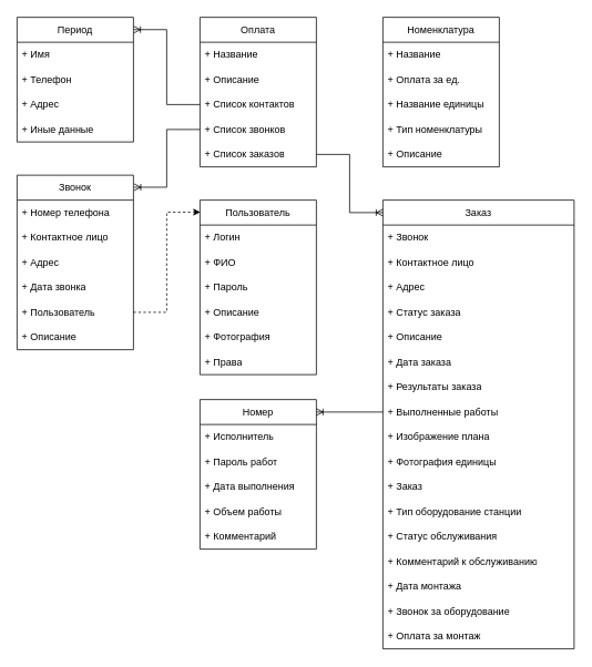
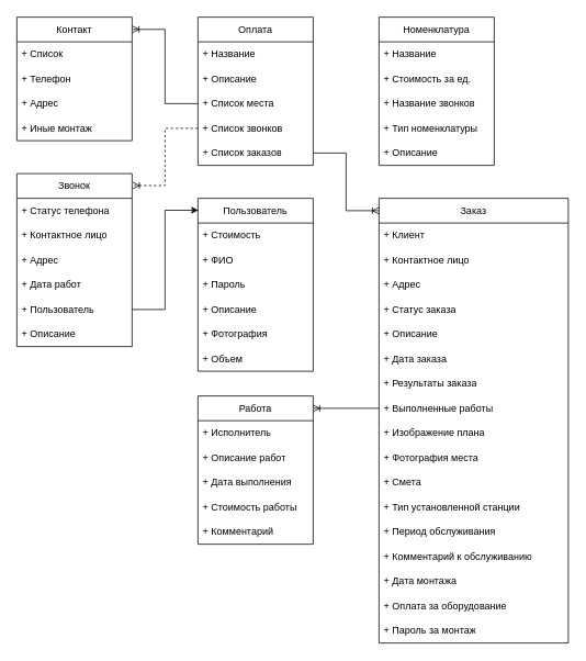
- <mxCell id="15" value="Период" style="swimlane;fontStyle=0;childLayout=stackLayout;horizontal=1;startSize=30;horizontalStack=0;resizeParent=1;resizeParentMax=0;resizeLast=0;collapsible=1;marginBottom=0;whiteSpace=wrap;html=1;" parent="1" vertex="1"><mxGeometry x="20" y="20" width="140" height="150" as="geometry" /></mxCell>
+ <mxCell id="15" value="Контакт" style="swimlane;fontStyle=0;childLayout=stackLayout;horizontal=1;startSize=30;horizontalStack=0;resizeParent=1;resizeParentMax=0;resizeLast=0;collapsible=1;marginBottom=0;whiteSpace=wrap;html=1;" parent="1" vertex="1"><mxGeometry x="20" y="20" width="140" height="150" as="geometry" /></mxCell>
- <mxCell id="16" value="+ Имя" style="text;strokeColor=none;fillColor=none;align=left;verticalAlign=middle;spacingLeft=4;spacingRight=4;overflow=hidden;points=[[0,0.5],[1,0.5]];portConstraint=eastwest;rotatable=0;whiteSpace=wrap;html=1;" parent="15" vertex="1"><mxGeometry y="30" width="140" height="30" as="geometry" /></mxCell>
+ <mxCell id="16" value="+ Список" style="text;strokeColor=none;fillColor=none;align=left;verticalAlign=middle;spacingLeft=4;spacingRight=4;overflow=hidden;points=[[0,0.5],[1,0.5]];portConstraint=eastwest;rotatable=0;whiteSpace=wrap;html=1;" parent="15" vertex="1"><mxGeometry y="30" width="140" height="30" as="geometry" /></mxCell>
- <mxCell id="22" value="+ Оплата за ед." style="text;strokeColor=none;fillColor=none;align=left;verticalAlign=middle;spacingLeft=4;spacingRight=4;overflow=hidden;points=[[0,0.5],[1,0.5]];portConstraint=eastwest;rotatable=0;whiteSpace=wrap;html=1;" parent="20" vertex="1"><mxGeometry y="60" width="140" height="30" as="geometry" /></mxCell>
+ <mxCell id="22" value="+ Стоимость за ед." style="text;strokeColor=none;fillColor=none;align=left;verticalAlign=middle;spacingLeft=4;spacingRight=4;overflow=hidden;points=[[0,0.5],[1,0.5]];portConstraint=eastwest;rotatable=0;whiteSpace=wrap;html=1;" parent="20" vertex="1"><mxGeometry y="60" width="140" height="30" as="geometry" /></mxCell>
- <mxCell id="12" value="+ Список контактов" style="text;strokeColor=none;fillColor=none;align=left;verticalAlign=middle;spacingLeft=4;spacingRight=4;overflow=hidden;points=[[0,0.5],[1,0.5]];portConstraint=eastwest;rotatable=0;whiteSpace=wrap;html=1;" parent="9" vertex="1"><mxGeometry y="90" width="140" height="30" as="geometry" /></mxCell>
+ <mxCell id="12" value="+ Список места" style="text;strokeColor=none;fillColor=none;align=left;verticalAlign=middle;spacingLeft=4;spacingRight=4;overflow=hidden;points=[[0,0.5],[1,0.5]];portConstraint=eastwest;rotatable=0;whiteSpace=wrap;html=1;" parent="9" vertex="1"><mxGeometry y="90" width="140" height="30" as="geometry" /></mxCell>
- <mxCell id="23" value="+ Название единицы" style="text;strokeColor=none;fillColor=none;align=left;verticalAlign=middle;spacingLeft=4;spacingRight=4;overflow=hidden;points=[[0,0.5],[1,0.5]];portConstraint=eastwest;rotatable=0;whiteSpace=wrap;html=1;" parent="20" vertex="1"><mxGeometry y="90" width="140" height="30" as="geometry" /></mxCell>
+ <mxCell id="23" value="+ Название звонков" style="text;strokeColor=none;fillColor=none;align=left;verticalAlign=middle;spacingLeft=4;spacingRight=4;overflow=hidden;points=[[0,0.5],[1,0.5]];portConstraint=eastwest;rotatable=0;whiteSpace=wrap;html=1;" parent="20" vertex="1"><mxGeometry y="90" width="140" height="30" as="geometry" /></mxCell>
- <mxCell id="19" value="+ Иные данные" style="text;strokeColor=none;fillColor=none;align=left;verticalAlign=middle;spacingLeft=4;spacingRight=4;overflow=hidden;points=[[0,0.5],[1,0.5]];portConstraint=eastwest;rotatable=0;whiteSpace=wrap;html=1;" parent="15" vertex="1"><mxGeometry y="120" width="140" height="30" as="geometry" /></mxCell>
+ <mxCell id="19" value="+ Иные монтаж" style="text;strokeColor=none;fillColor=none;align=left;verticalAlign=middle;spacingLeft=4;spacingRight=4;overflow=hidden;points=[[0,0.5],[1,0.5]];portConstraint=eastwest;rotatable=0;whiteSpace=wrap;html=1;" parent="15" vertex="1"><mxGeometry y="120" width="140" height="30" as="geometry" /></mxCell>
- <mxCell id="58" value="" style="edgeStyle=elbowEdgeStyle;fontSize=12;html=1;endArrow=ERoneToMany;rounded=0;exitX=0;exitY=0.5;exitDx=0;exitDy=0;entryX=1.006;entryY=0.069;entryDx=0;entryDy=0;entryPerimeter=0;" parent="1" source="13" target="26" edge="1"><mxGeometry width="100" height="100" relative="1" as="geometry"><mxPoint x="330" y="400" as="sourcePoint" /><mxPoint x="220" y="210" as="targetPoint" /></mxGeometry></mxCell>
+ <mxCell id="58" value="" style="edgeStyle=elbowEdgeStyle;fontSize=12;html=1;endArrow=ERoneToMany;rounded=0;exitX=0;exitY=0.5;exitDx=0;exitDy=0;entryX=1.006;entryY=0.069;entryDx=0;entryDy=0;entryPerimeter=0;dashed=1;" parent="1" source="13" target="26" edge="1"><mxGeometry width="100" height="100" relative="1" as="geometry"><mxPoint x="330" y="400" as="sourcePoint" /><mxPoint x="220" y="210" as="targetPoint" /></mxGeometry></mxCell>
- <mxCell id="27" value="+ Номер телефона" style="text;strokeColor=none;fillColor=none;align=left;verticalAlign=middle;spacingLeft=4;spacingRight=4;overflow=hidden;points=[[0,0.5],[1,0.5]];portConstraint=eastwest;rotatable=0;whiteSpace=wrap;html=1;" parent="26" vertex="1"><mxGeometry y="30" width="140" height="30" as="geometry" /></mxCell>
+ <mxCell id="27" value="+ Статус телефона" style="text;strokeColor=none;fillColor=none;align=left;verticalAlign=middle;spacingLeft=4;spacingRight=4;overflow=hidden;points=[[0,0.5],[1,0.5]];portConstraint=eastwest;rotatable=0;whiteSpace=wrap;html=1;" parent="26" vertex="1"><mxGeometry y="30" width="140" height="30" as="geometry" /></mxCell>
- <mxCell id="3" value="+ Логин" style="text;strokeColor=none;fillColor=none;align=left;verticalAlign=middle;spacingLeft=4;spacingRight=4;overflow=hidden;points=[[0,0.5],[1,0.5]];portConstraint=eastwest;rotatable=0;whiteSpace=wrap;html=1;" parent="2" vertex="1"><mxGeometry y="30" width="140" height="30" as="geometry" /></mxCell>
+ <mxCell id="3" value="+ Стоимость" style="text;strokeColor=none;fillColor=none;align=left;verticalAlign=middle;spacingLeft=4;spacingRight=4;overflow=hidden;points=[[0,0.5],[1,0.5]];portConstraint=eastwest;rotatable=0;whiteSpace=wrap;html=1;" parent="2" vertex="1"><mxGeometry y="30" width="140" height="30" as="geometry" /></mxCell>
- <mxCell id="34" value="+ Звонок" style="text;strokeColor=none;fillColor=none;align=left;verticalAlign=middle;spacingLeft=4;spacingRight=4;overflow=hidden;points=[[0,0.5],[1,0.5]];portConstraint=eastwest;rotatable=0;whiteSpace=wrap;html=1;" parent="33" vertex="1"><mxGeometry y="30" width="230" height="30" as="geometry" /></mxCell>
+ <mxCell id="34" value="+ Клиент" style="text;strokeColor=none;fillColor=none;align=left;verticalAlign=middle;spacingLeft=4;spacingRight=4;overflow=hidden;points=[[0,0.5],[1,0.5]];portConstraint=eastwest;rotatable=0;whiteSpace=wrap;html=1;" parent="33" vertex="1"><mxGeometry y="30" width="230" height="30" as="geometry" /></mxCell>
- <mxCell id="61" style="edgeStyle=orthogonalEdgeStyle;rounded=0;orthogonalLoop=1;jettySize=auto;html=1;exitX=1;exitY=0.5;exitDx=0;exitDy=0;entryX=0.003;entryY=0.069;entryDx=0;entryDy=0;entryPerimeter=0;dashed=1;" parent="1" source="31" target="2" edge="1"><mxGeometry relative="1" as="geometry" /></mxCell>
+ <mxCell id="61" style="edgeStyle=orthogonalEdgeStyle;rounded=0;orthogonalLoop=1;jettySize=auto;html=1;exitX=1;exitY=0.5;exitDx=0;exitDy=0;entryX=0.003;entryY=0.069;entryDx=0;entryDy=0;entryPerimeter=0;" parent="1" source="31" target="2" edge="1"><mxGeometry relative="1" as="geometry" /></mxCell>
- <mxCell id="30" value="+ Дата звонка" style="text;strokeColor=none;fillColor=none;align=left;verticalAlign=middle;spacingLeft=4;spacingRight=4;overflow=hidden;points=[[0,0.5],[1,0.5]];portConstraint=eastwest;rotatable=0;whiteSpace=wrap;html=1;" parent="26" vertex="1"><mxGeometry y="120" width="140" height="30" as="geometry" /></mxCell>
+ <mxCell id="30" value="+ Дата работ" style="text;strokeColor=none;fillColor=none;align=left;verticalAlign=middle;spacingLeft=4;spacingRight=4;overflow=hidden;points=[[0,0.5],[1,0.5]];portConstraint=eastwest;rotatable=0;whiteSpace=wrap;html=1;" parent="26" vertex="1"><mxGeometry y="120" width="140" height="30" as="geometry" /></mxCell>
- <mxCell id="8" value="+ Права" style="text;strokeColor=none;fillColor=none;align=left;verticalAlign=middle;spacingLeft=4;spacingRight=4;overflow=hidden;points=[[0,0.5],[1,0.5]];portConstraint=eastwest;rotatable=0;whiteSpace=wrap;html=1;" parent="2" vertex="1"><mxGeometry y="180" width="140" height="30" as="geometry" /></mxCell>
+ <mxCell id="8" value="+ Объем" style="text;strokeColor=none;fillColor=none;align=left;verticalAlign=middle;spacingLeft=4;spacingRight=4;overflow=hidden;points=[[0,0.5],[1,0.5]];portConstraint=eastwest;rotatable=0;whiteSpace=wrap;html=1;" parent="2" vertex="1"><mxGeometry y="180" width="140" height="30" as="geometry" /></mxCell>
- <mxCell id="51" value="Номер" style="swimlane;fontStyle=0;childLayout=stackLayout;horizontal=1;startSize=30;horizontalStack=0;resizeParent=1;resizeParentMax=0;resizeLast=0;collapsible=1;marginBottom=0;whiteSpace=wrap;html=1;" parent="1" vertex="1"><mxGeometry x="240" y="480" width="140" height="180" as="geometry" /></mxCell>
+ <mxCell id="51" value="Работа" style="swimlane;fontStyle=0;childLayout=stackLayout;horizontal=1;startSize=30;horizontalStack=0;resizeParent=1;resizeParentMax=0;resizeLast=0;collapsible=1;marginBottom=0;whiteSpace=wrap;html=1;" parent="1" vertex="1"><mxGeometry x="240" y="480" width="140" height="180" as="geometry" /></mxCell>
- <mxCell id="53" value="+ Пароль работ" style="text;strokeColor=none;fillColor=none;align=left;verticalAlign=middle;spacingLeft=4;spacingRight=4;overflow=hidden;points=[[0,0.5],[1,0.5]];portConstraint=eastwest;rotatable=0;whiteSpace=wrap;html=1;" parent="51" vertex="1"><mxGeometry y="60" width="140" height="30" as="geometry" /></mxCell>
+ <mxCell id="53" value="+ Описание работ" style="text;strokeColor=none;fillColor=none;align=left;verticalAlign=middle;spacingLeft=4;spacingRight=4;overflow=hidden;points=[[0,0.5],[1,0.5]];portConstraint=eastwest;rotatable=0;whiteSpace=wrap;html=1;" parent="51" vertex="1"><mxGeometry y="60" width="140" height="30" as="geometry" /></mxCell>
- <mxCell id="43" value="+ Фотография единицы" style="text;strokeColor=none;fillColor=none;align=left;verticalAlign=middle;spacingLeft=4;spacingRight=4;overflow=hidden;points=[[0,0.5],[1,0.5]];portConstraint=eastwest;rotatable=0;whiteSpace=wrap;html=1;" parent="33" vertex="1"><mxGeometry y="300" width="230" height="30" as="geometry" /></mxCell>
+ <mxCell id="43" value="+ Фотография места" style="text;strokeColor=none;fillColor=none;align=left;verticalAlign=middle;spacingLeft=4;spacingRight=4;overflow=hidden;points=[[0,0.5],[1,0.5]];portConstraint=eastwest;rotatable=0;whiteSpace=wrap;html=1;" parent="33" vertex="1"><mxGeometry y="300" width="230" height="30" as="geometry" /></mxCell>
- <mxCell id="44" value="+ Заказ" style="text;strokeColor=none;fillColor=none;align=left;verticalAlign=middle;spacingLeft=4;spacingRight=4;overflow=hidden;points=[[0,0.5],[1,0.5]];portConstraint=eastwest;rotatable=0;whiteSpace=wrap;html=1;" parent="33" vertex="1"><mxGeometry y="330" width="230" height="30" as="geometry" /></mxCell>
+ <mxCell id="44" value="+ Смета" style="text;strokeColor=none;fillColor=none;align=left;verticalAlign=middle;spacingLeft=4;spacingRight=4;overflow=hidden;points=[[0,0.5],[1,0.5]];portConstraint=eastwest;rotatable=0;whiteSpace=wrap;html=1;" parent="33" vertex="1"><mxGeometry y="330" width="230" height="30" as="geometry" /></mxCell>
- <mxCell id="55" value="+ Объем работы" style="text;strokeColor=none;fillColor=none;align=left;verticalAlign=middle;spacingLeft=4;spacingRight=4;overflow=hidden;points=[[0,0.5],[1,0.5]];portConstraint=eastwest;rotatable=0;whiteSpace=wrap;html=1;" parent="51" vertex="1"><mxGeometry y="120" width="140" height="30" as="geometry" /></mxCell>
+ <mxCell id="55" value="+ Стоимость работы" style="text;strokeColor=none;fillColor=none;align=left;verticalAlign=middle;spacingLeft=4;spacingRight=4;overflow=hidden;points=[[0,0.5],[1,0.5]];portConstraint=eastwest;rotatable=0;whiteSpace=wrap;html=1;" parent="51" vertex="1"><mxGeometry y="120" width="140" height="30" as="geometry" /></mxCell>
- <mxCell id="45" value="+ Тип оборудование станции" style="text;strokeColor=none;fillColor=none;align=left;verticalAlign=middle;spacingLeft=4;spacingRight=4;overflow=hidden;points=[[0,0.5],[1,0.5]];portConstraint=eastwest;rotatable=0;whiteSpace=wrap;html=1;" parent="33" vertex="1"><mxGeometry y="360" width="230" height="30" as="geometry" /></mxCell>
+ <mxCell id="45" value="+ Тип установленной станции" style="text;strokeColor=none;fillColor=none;align=left;verticalAlign=middle;spacingLeft=4;spacingRight=4;overflow=hidden;points=[[0,0.5],[1,0.5]];portConstraint=eastwest;rotatable=0;whiteSpace=wrap;html=1;" parent="33" vertex="1"><mxGeometry y="360" width="230" height="30" as="geometry" /></mxCell>
- <mxCell id="46" value="+ Статус обслуживания" style="text;strokeColor=none;fillColor=none;align=left;verticalAlign=middle;spacingLeft=4;spacingRight=4;overflow=hidden;points=[[0,0.5],[1,0.5]];portConstraint=eastwest;rotatable=0;whiteSpace=wrap;html=1;" parent="33" vertex="1"><mxGeometry y="390" width="230" height="30" as="geometry" /></mxCell>
+ <mxCell id="46" value="+ Период обслуживания" style="text;strokeColor=none;fillColor=none;align=left;verticalAlign=middle;spacingLeft=4;spacingRight=4;overflow=hidden;points=[[0,0.5],[1,0.5]];portConstraint=eastwest;rotatable=0;whiteSpace=wrap;html=1;" parent="33" vertex="1"><mxGeometry y="390" width="230" height="30" as="geometry" /></mxCell>
- <mxCell id="49" value="+ Звонок за оборудование" style="text;strokeColor=none;fillColor=none;align=left;verticalAlign=middle;spacingLeft=4;spacingRight=4;overflow=hidden;points=[[0,0.5],[1,0.5]];portConstraint=eastwest;rotatable=0;whiteSpace=wrap;html=1;" parent="33" vertex="1"><mxGeometry y="480" width="230" height="30" as="geometry" /></mxCell>
+ <mxCell id="49" value="+ Оплата за оборудование" style="text;strokeColor=none;fillColor=none;align=left;verticalAlign=middle;spacingLeft=4;spacingRight=4;overflow=hidden;points=[[0,0.5],[1,0.5]];portConstraint=eastwest;rotatable=0;whiteSpace=wrap;html=1;" parent="33" vertex="1"><mxGeometry y="480" width="230" height="30" as="geometry" /></mxCell>
- <mxCell id="50" value="+ Оплата за монтаж" style="text;strokeColor=none;fillColor=none;align=left;verticalAlign=middle;spacingLeft=4;spacingRight=4;overflow=hidden;points=[[0,0.5],[1,0.5]];portConstraint=eastwest;rotatable=0;whiteSpace=wrap;html=1;" parent="33" vertex="1"><mxGeometry y="510" width="230" height="30" as="geometry" /></mxCell>
+ <mxCell id="50" value="+ Пароль за монтаж" style="text;strokeColor=none;fillColor=none;align=left;verticalAlign=middle;spacingLeft=4;spacingRight=4;overflow=hidden;points=[[0,0.5],[1,0.5]];portConstraint=eastwest;rotatable=0;whiteSpace=wrap;html=1;" parent="33" vertex="1"><mxGeometry y="510" width="230" height="30" as="geometry" /></mxCell>
